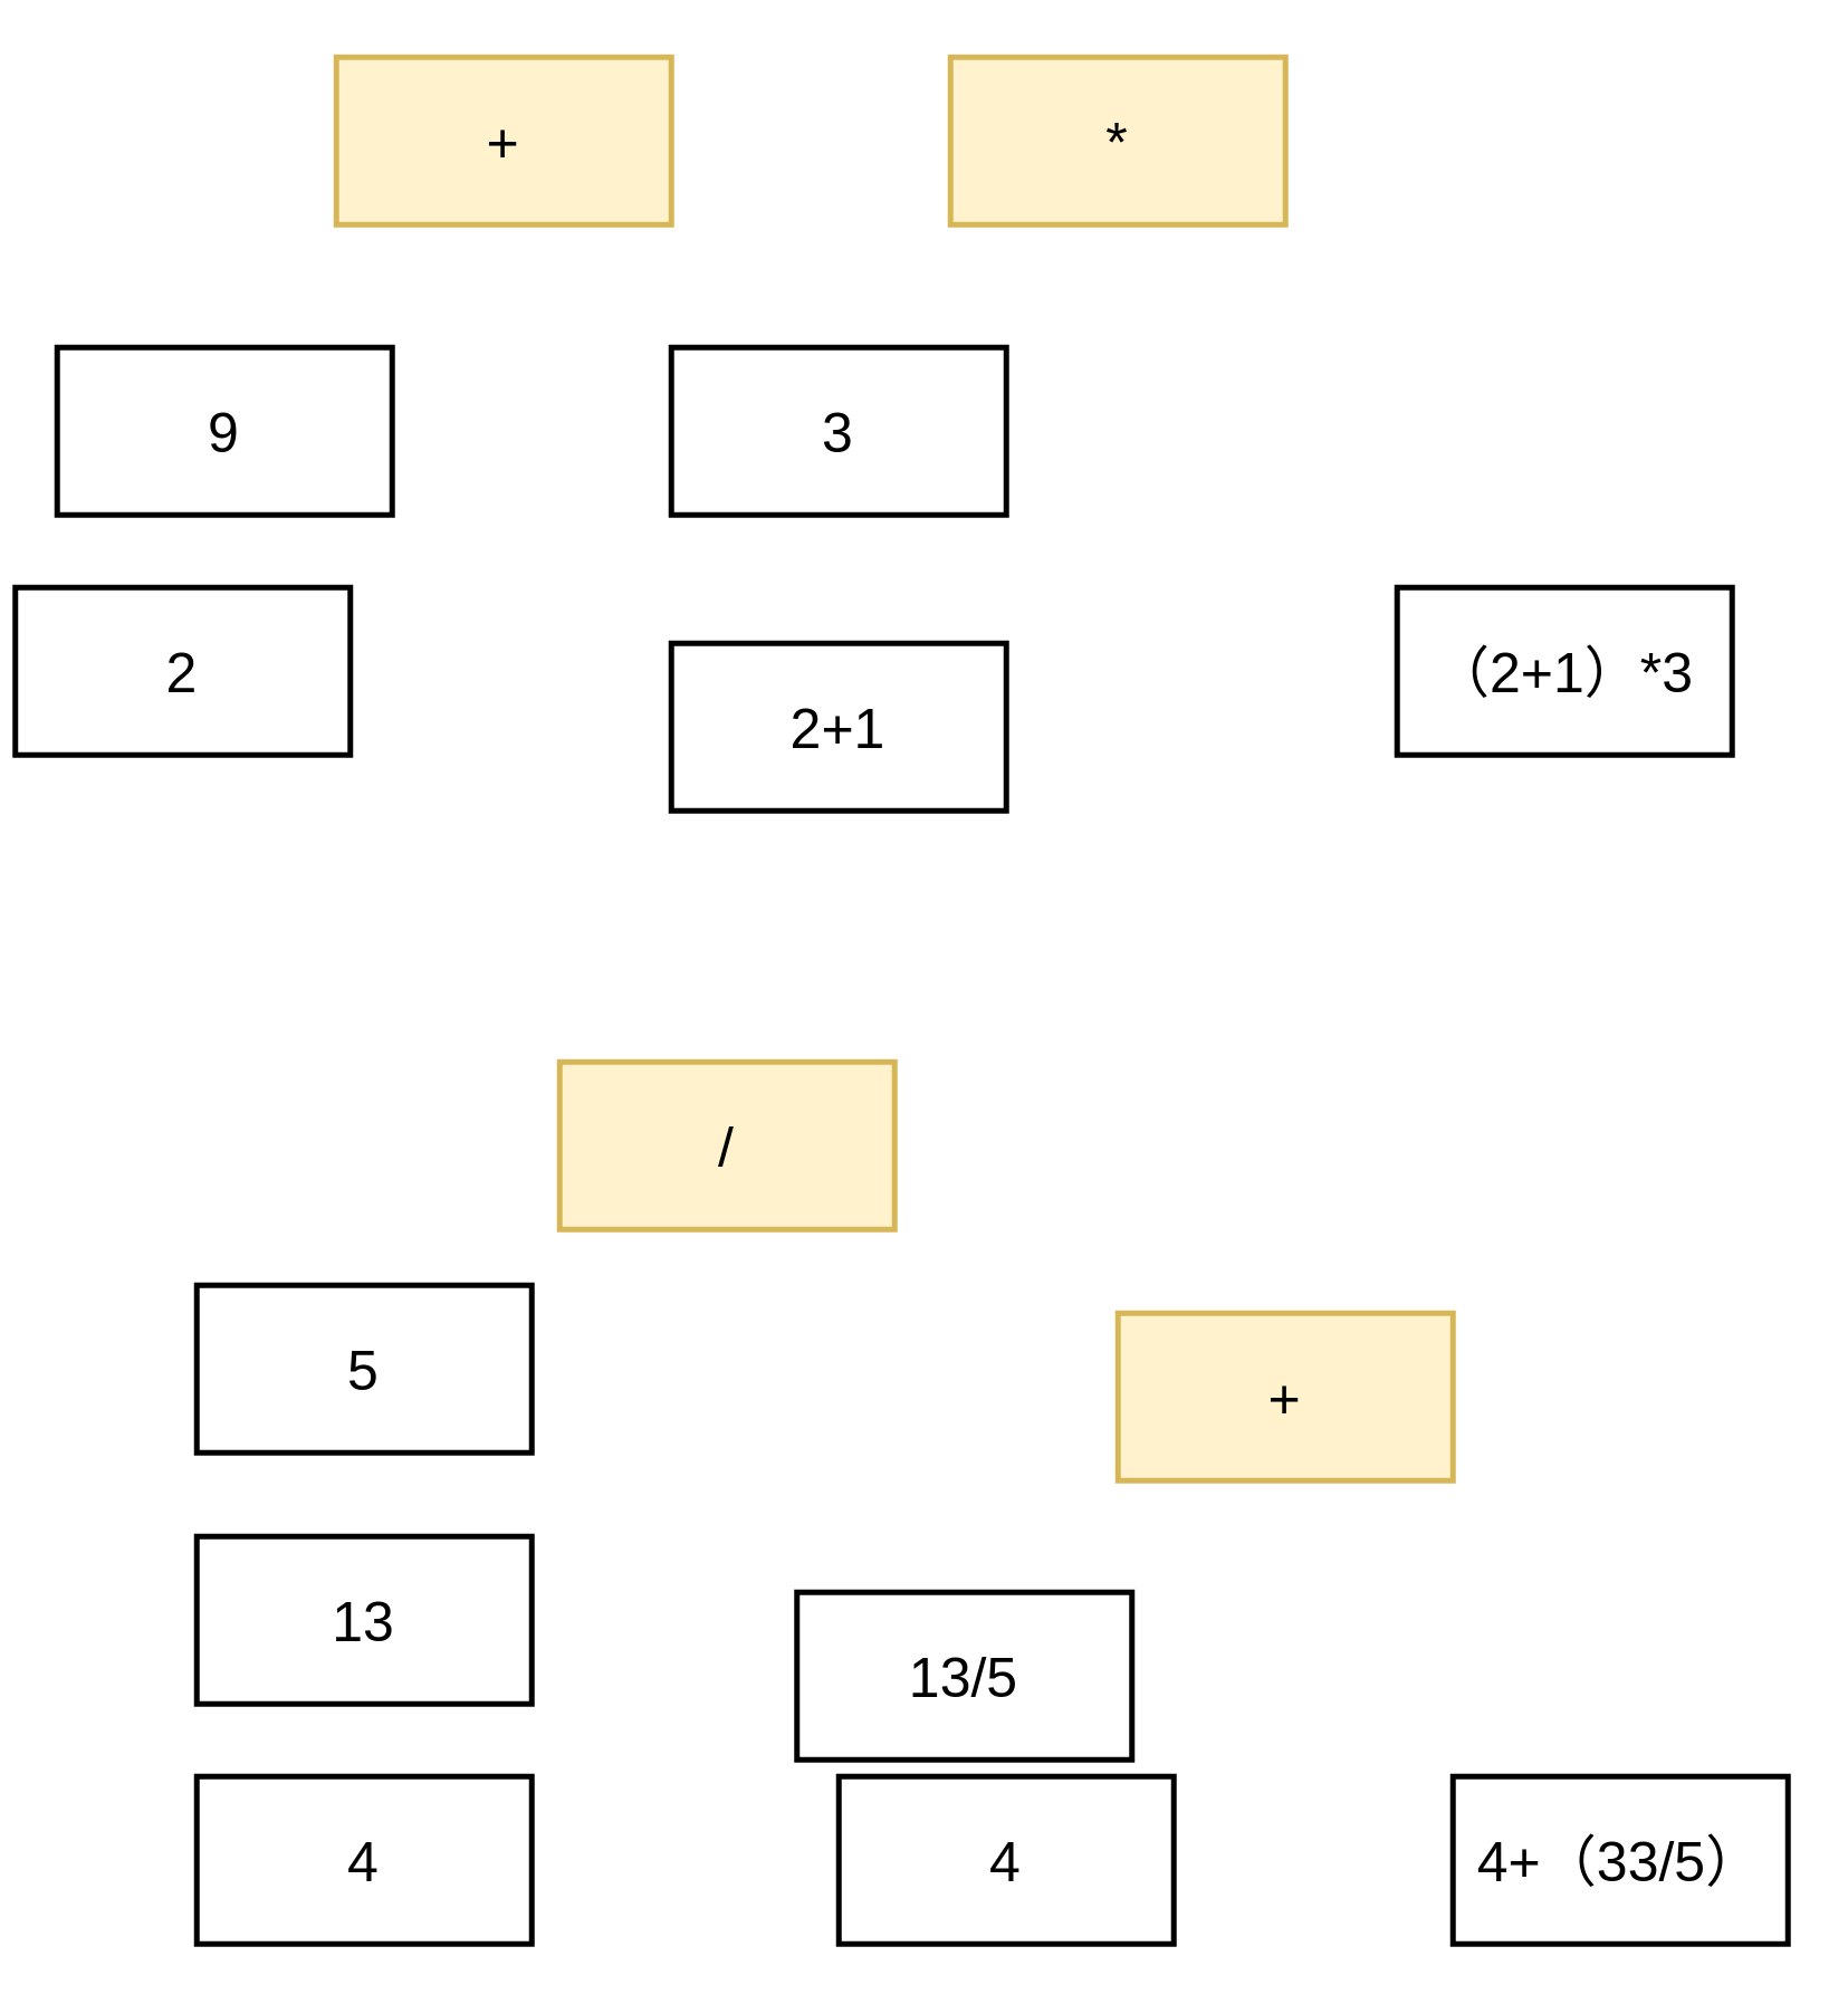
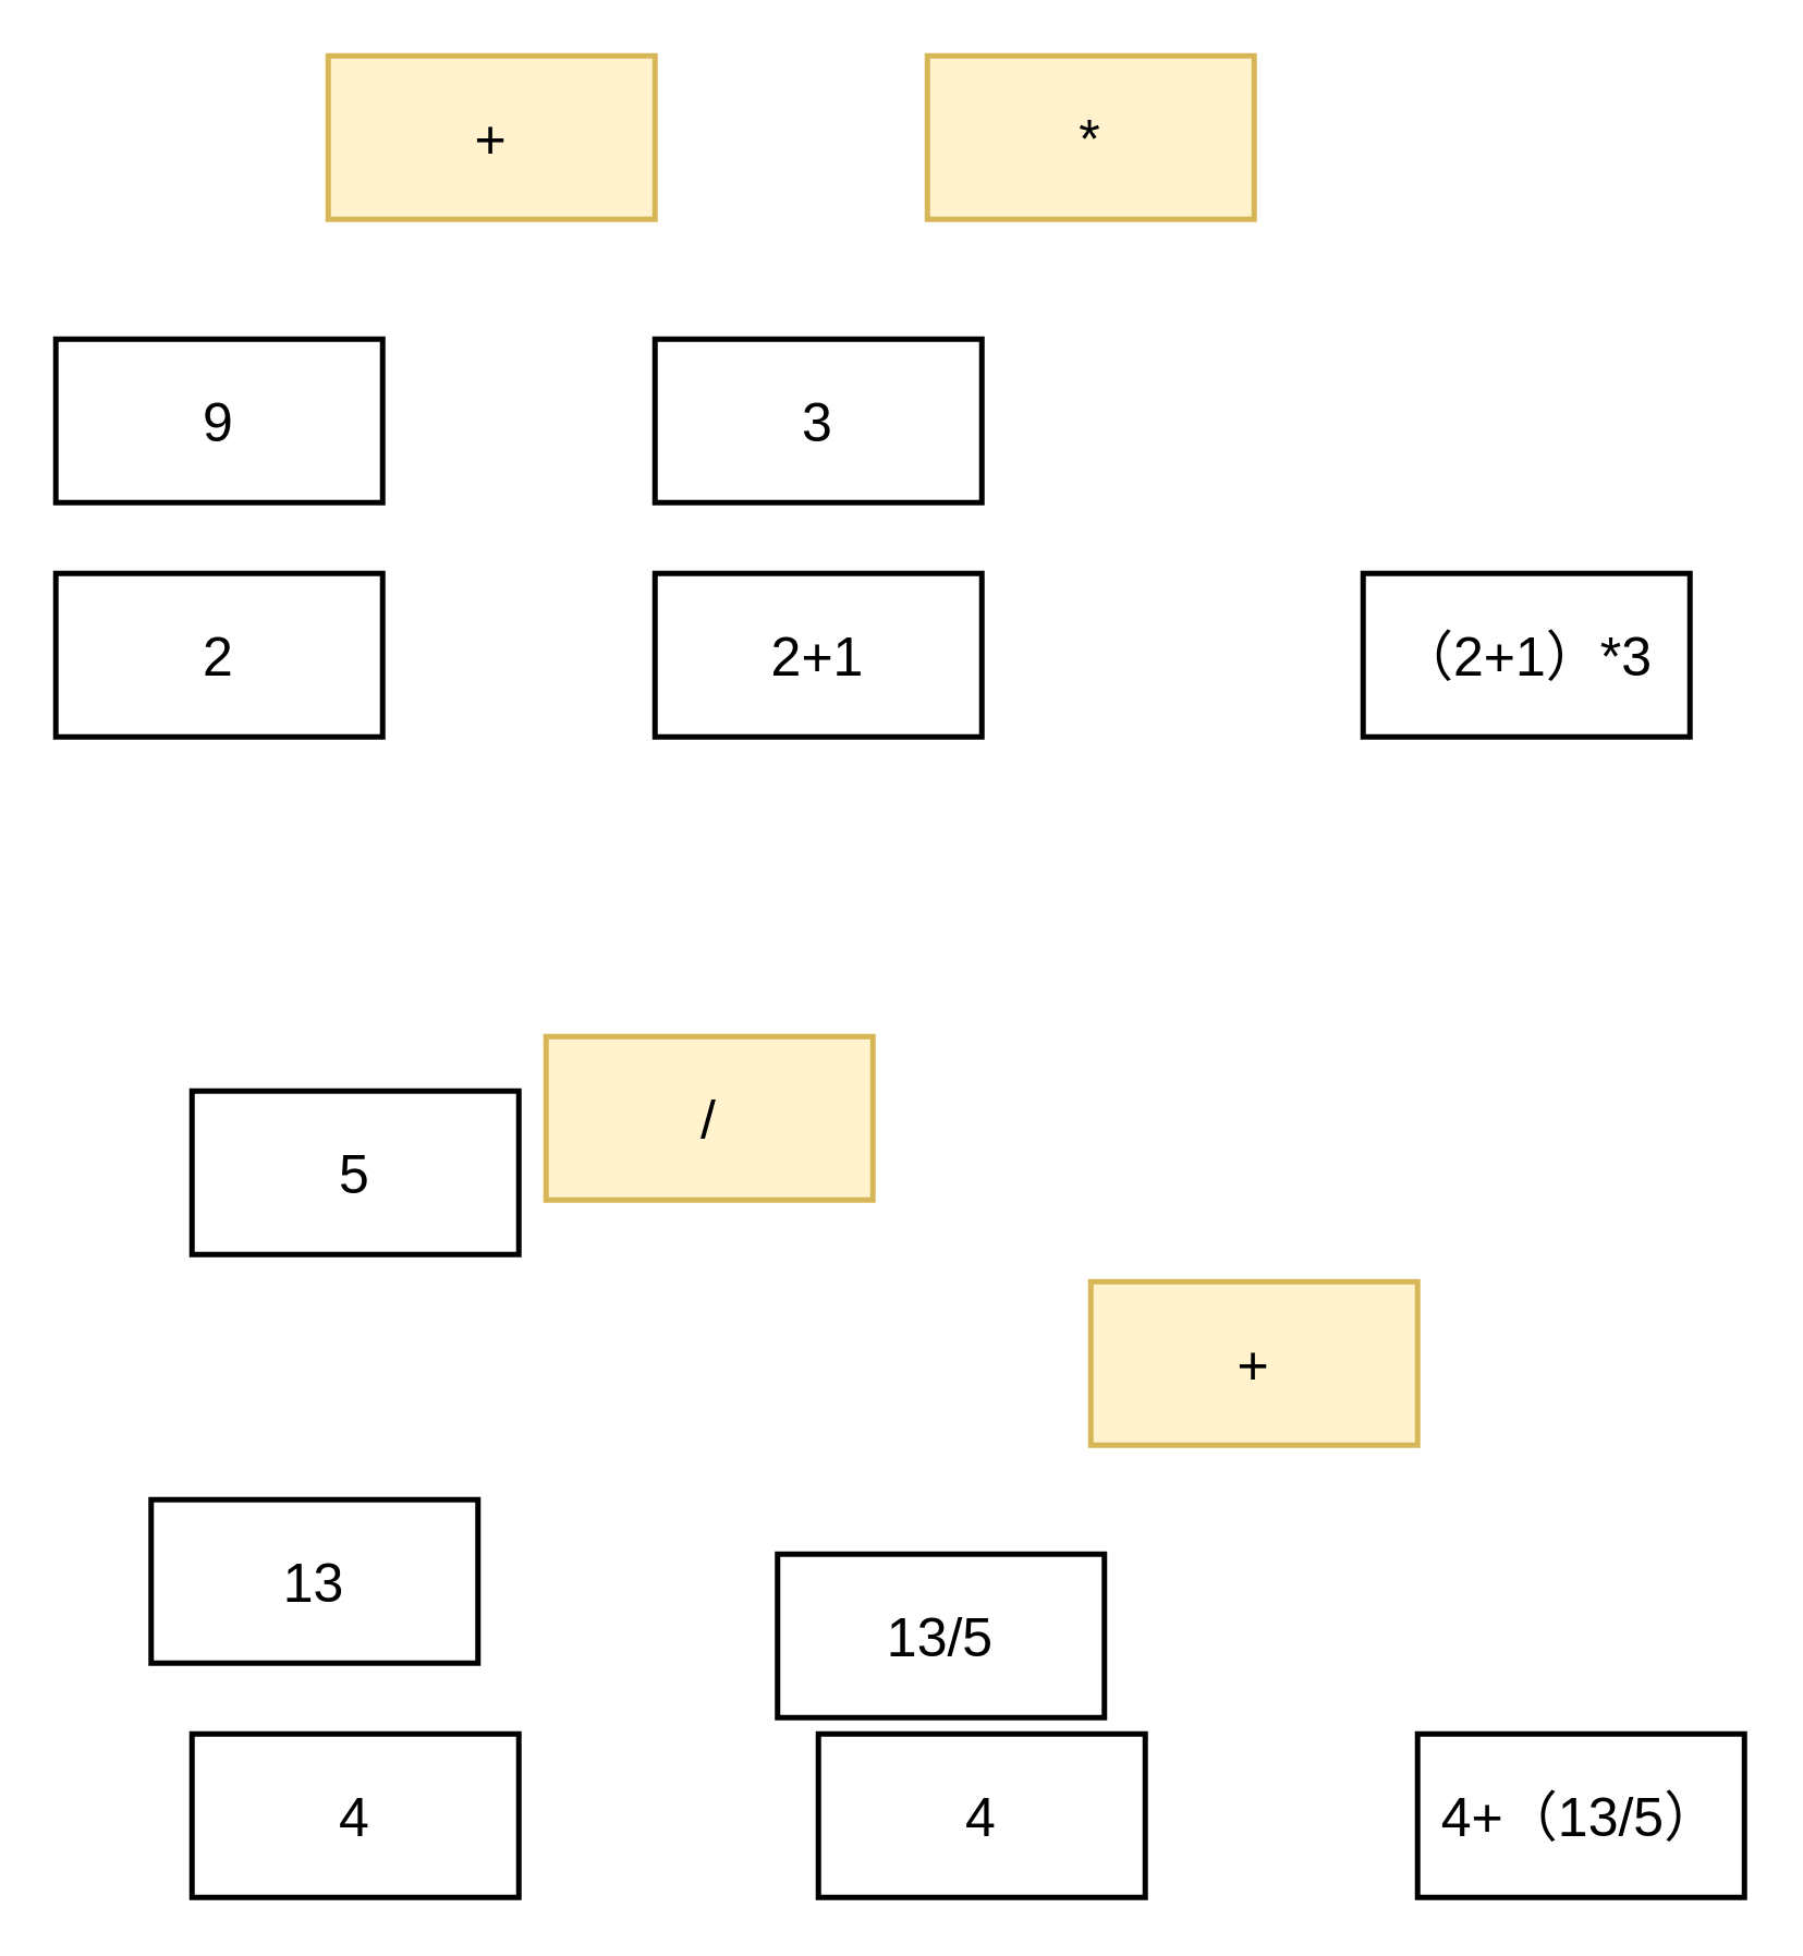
- <mxCell id="2" value="2" style="rounded=0;whiteSpace=wrap;html=1;strokeWidth=2;perimeterSpacing=4;fontSize=20;" vertex="1" parent="1"><mxGeometry x="5" y="210" width="120" height="60" as="geometry" /></mxCell>
+ <mxCell id="2" value="2" style="rounded=0;whiteSpace=wrap;html=1;strokeWidth=2;perimeterSpacing=4;fontSize=20;" vertex="1" parent="1"><mxGeometry x="20" y="210" width="120" height="60" as="geometry" /></mxCell>
- <mxCell id="5" value="2+1" style="rounded=0;whiteSpace=wrap;html=1;strokeWidth=2;perimeterSpacing=4;fontSize=20;" vertex="1" parent="1"><mxGeometry x="240" y="230" width="120" height="60" as="geometry" /></mxCell>
+ <mxCell id="5" value="2+1" style="rounded=0;whiteSpace=wrap;html=1;strokeWidth=2;perimeterSpacing=4;fontSize=20;" vertex="1" parent="1"><mxGeometry x="240" y="210" width="120" height="60" as="geometry" /></mxCell>
- <mxCell id="11" value="5" style="rounded=0;whiteSpace=wrap;html=1;strokeWidth=2;perimeterSpacing=4;fontSize=20;" vertex="1" parent="1"><mxGeometry x="70" y="460" width="120" height="60" as="geometry" /></mxCell>
+ <mxCell id="11" value="5" style="rounded=0;whiteSpace=wrap;html=1;strokeWidth=2;perimeterSpacing=4;fontSize=20;" vertex="1" parent="1"><mxGeometry x="70" y="400" width="120" height="60" as="geometry" /></mxCell>
- <mxCell id="10" value="13" style="rounded=0;whiteSpace=wrap;html=1;strokeWidth=2;perimeterSpacing=4;fontSize=20;" vertex="1" parent="1"><mxGeometry x="70" y="550" width="120" height="60" as="geometry" /></mxCell>
+ <mxCell id="10" value="13" style="rounded=0;whiteSpace=wrap;html=1;strokeWidth=2;perimeterSpacing=4;fontSize=20;" vertex="1" parent="1"><mxGeometry x="55" y="550" width="120" height="60" as="geometry" /></mxCell>
- <mxCell id="16" value="4+（33/5）" style="rounded=0;whiteSpace=wrap;html=1;strokeWidth=2;perimeterSpacing=4;fontSize=20;" vertex="1" parent="1"><mxGeometry x="520" y="636" width="120" height="60" as="geometry" /></mxCell>
+ <mxCell id="16" value="4+（13/5）" style="rounded=0;whiteSpace=wrap;html=1;strokeWidth=2;perimeterSpacing=4;fontSize=20;" vertex="1" parent="1"><mxGeometry x="520" y="636" width="120" height="60" as="geometry" /></mxCell>
